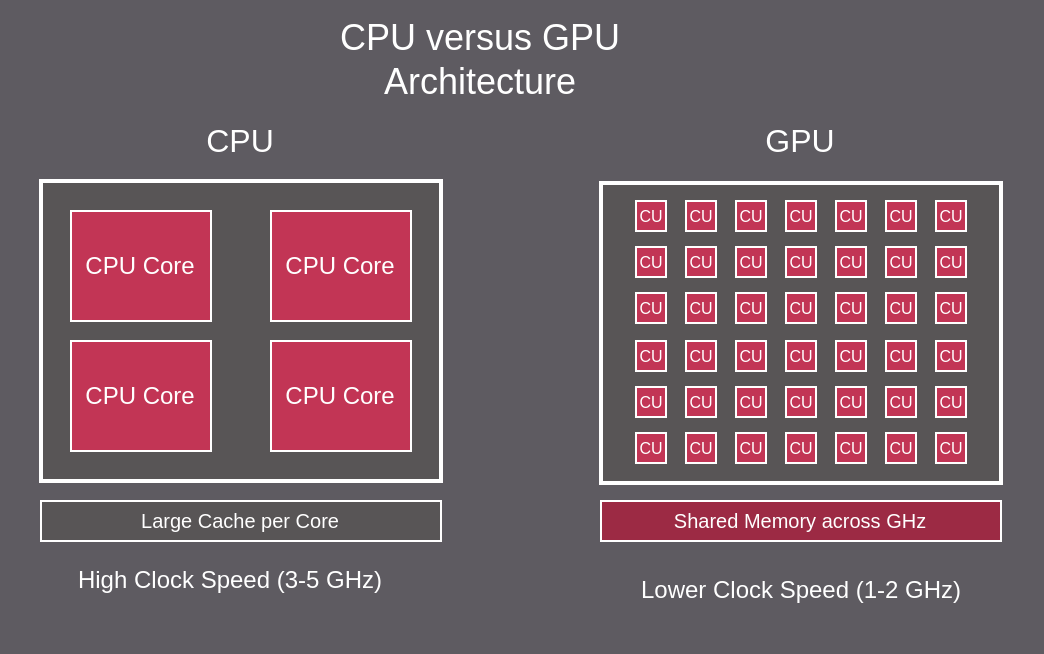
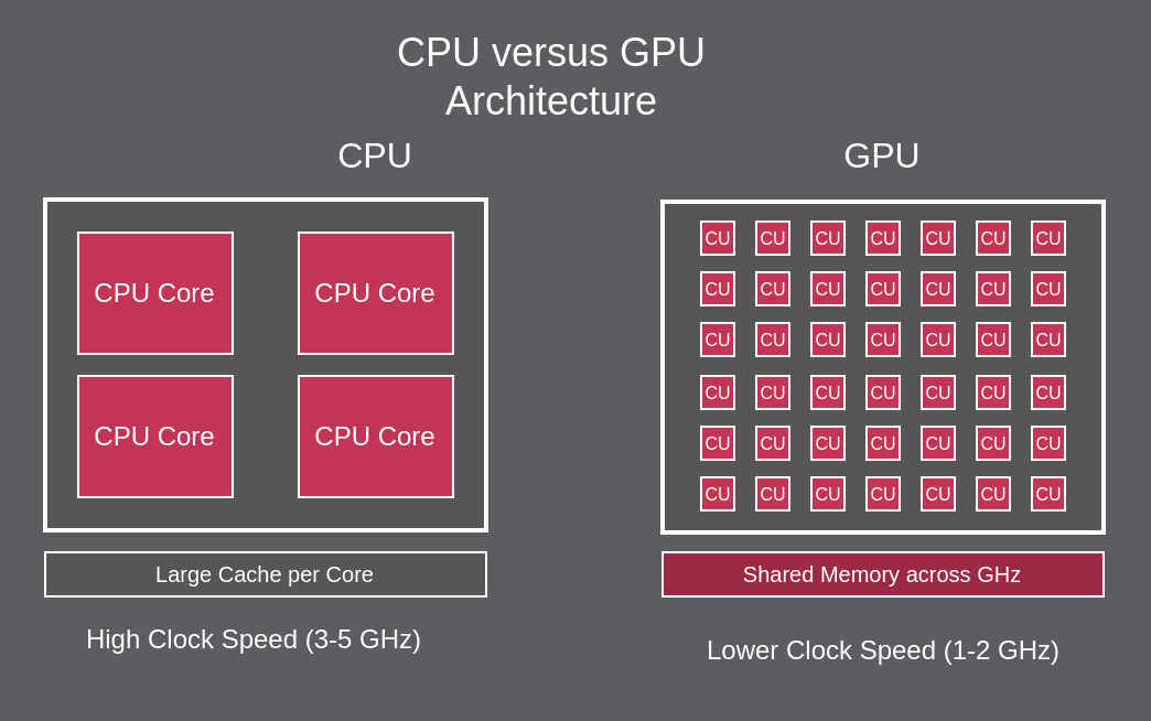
- <mxCell id="2" value="CPU versus GPU Architecture" style="text;html=1;strokeColor=none;fillColor=none;align=center;verticalAlign=middle;whiteSpace=wrap;rounded=0;fontSize=18;fontFamily=Arial;fontColor=#FFFFFF;" parent="1" vertex="1"><mxGeometry x="140" y="15" width="200" height="30" as="geometry" /></mxCell>
+ <mxCell id="2" value="CPU versus GPU Architecture" style="text;html=1;strokeColor=none;fillColor=none;align=center;verticalAlign=middle;whiteSpace=wrap;rounded=0;fontSize=18;fontFamily=Arial;fontColor=#FFFFFF;" parent="1" vertex="1"><mxGeometry x="150" y="20" width="200" height="30" as="geometry" /></mxCell>
- <mxCell id="4" value="CPU" style="text;html=1;strokeColor=none;fillColor=none;align=center;verticalAlign=middle;whiteSpace=wrap;rounded=0;fontSize=16;fontFamily=Arial;fontColor=#FFFFFF;" parent="1" vertex="1"><mxGeometry x="95" y="60" width="50" height="20" as="geometry" /></mxCell>
+ <mxCell id="4" value="CPU" style="text;html=1;strokeColor=none;fillColor=none;align=center;verticalAlign=middle;whiteSpace=wrap;rounded=0;fontSize=16;fontFamily=Arial;fontColor=#FFFFFF;" parent="1" vertex="1"><mxGeometry x="145" y="60" width="50" height="20" as="geometry" /></mxCell>
